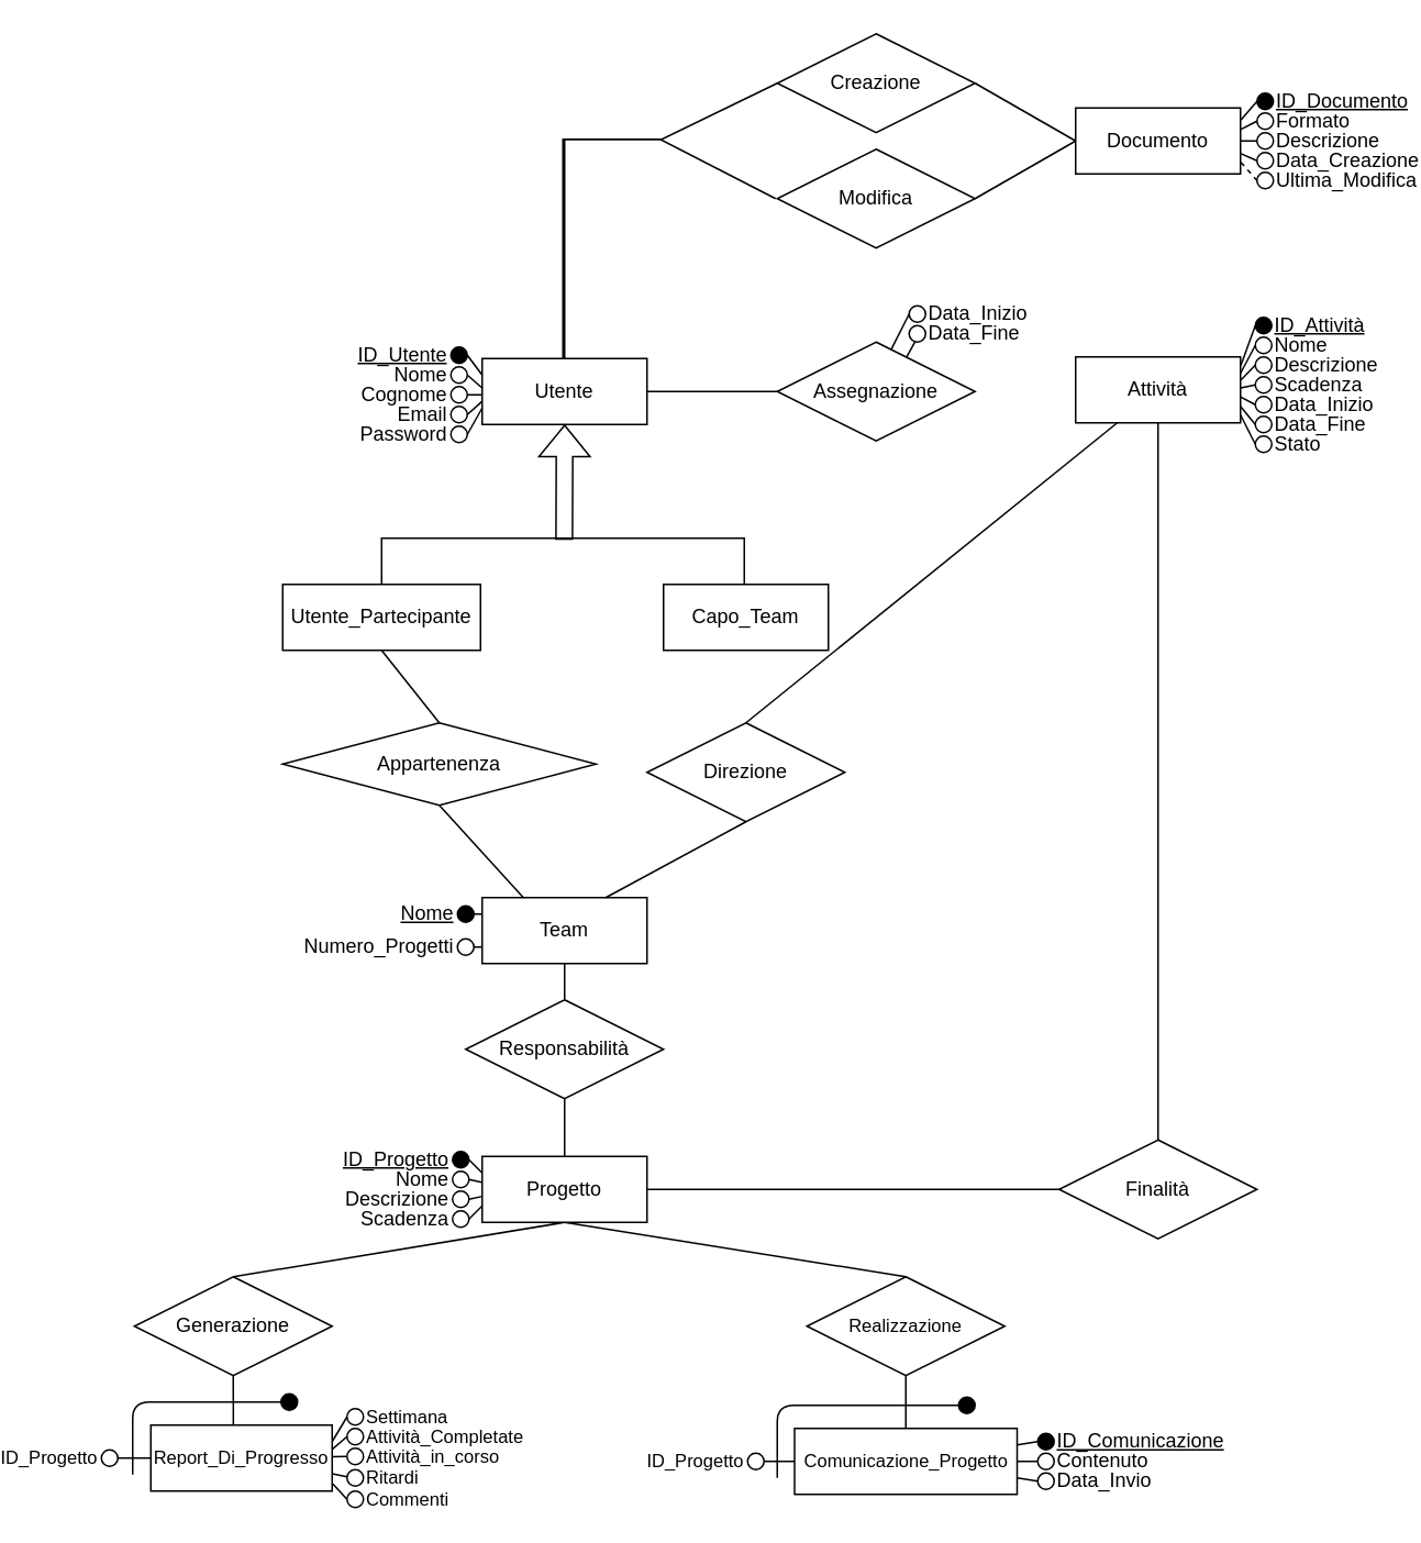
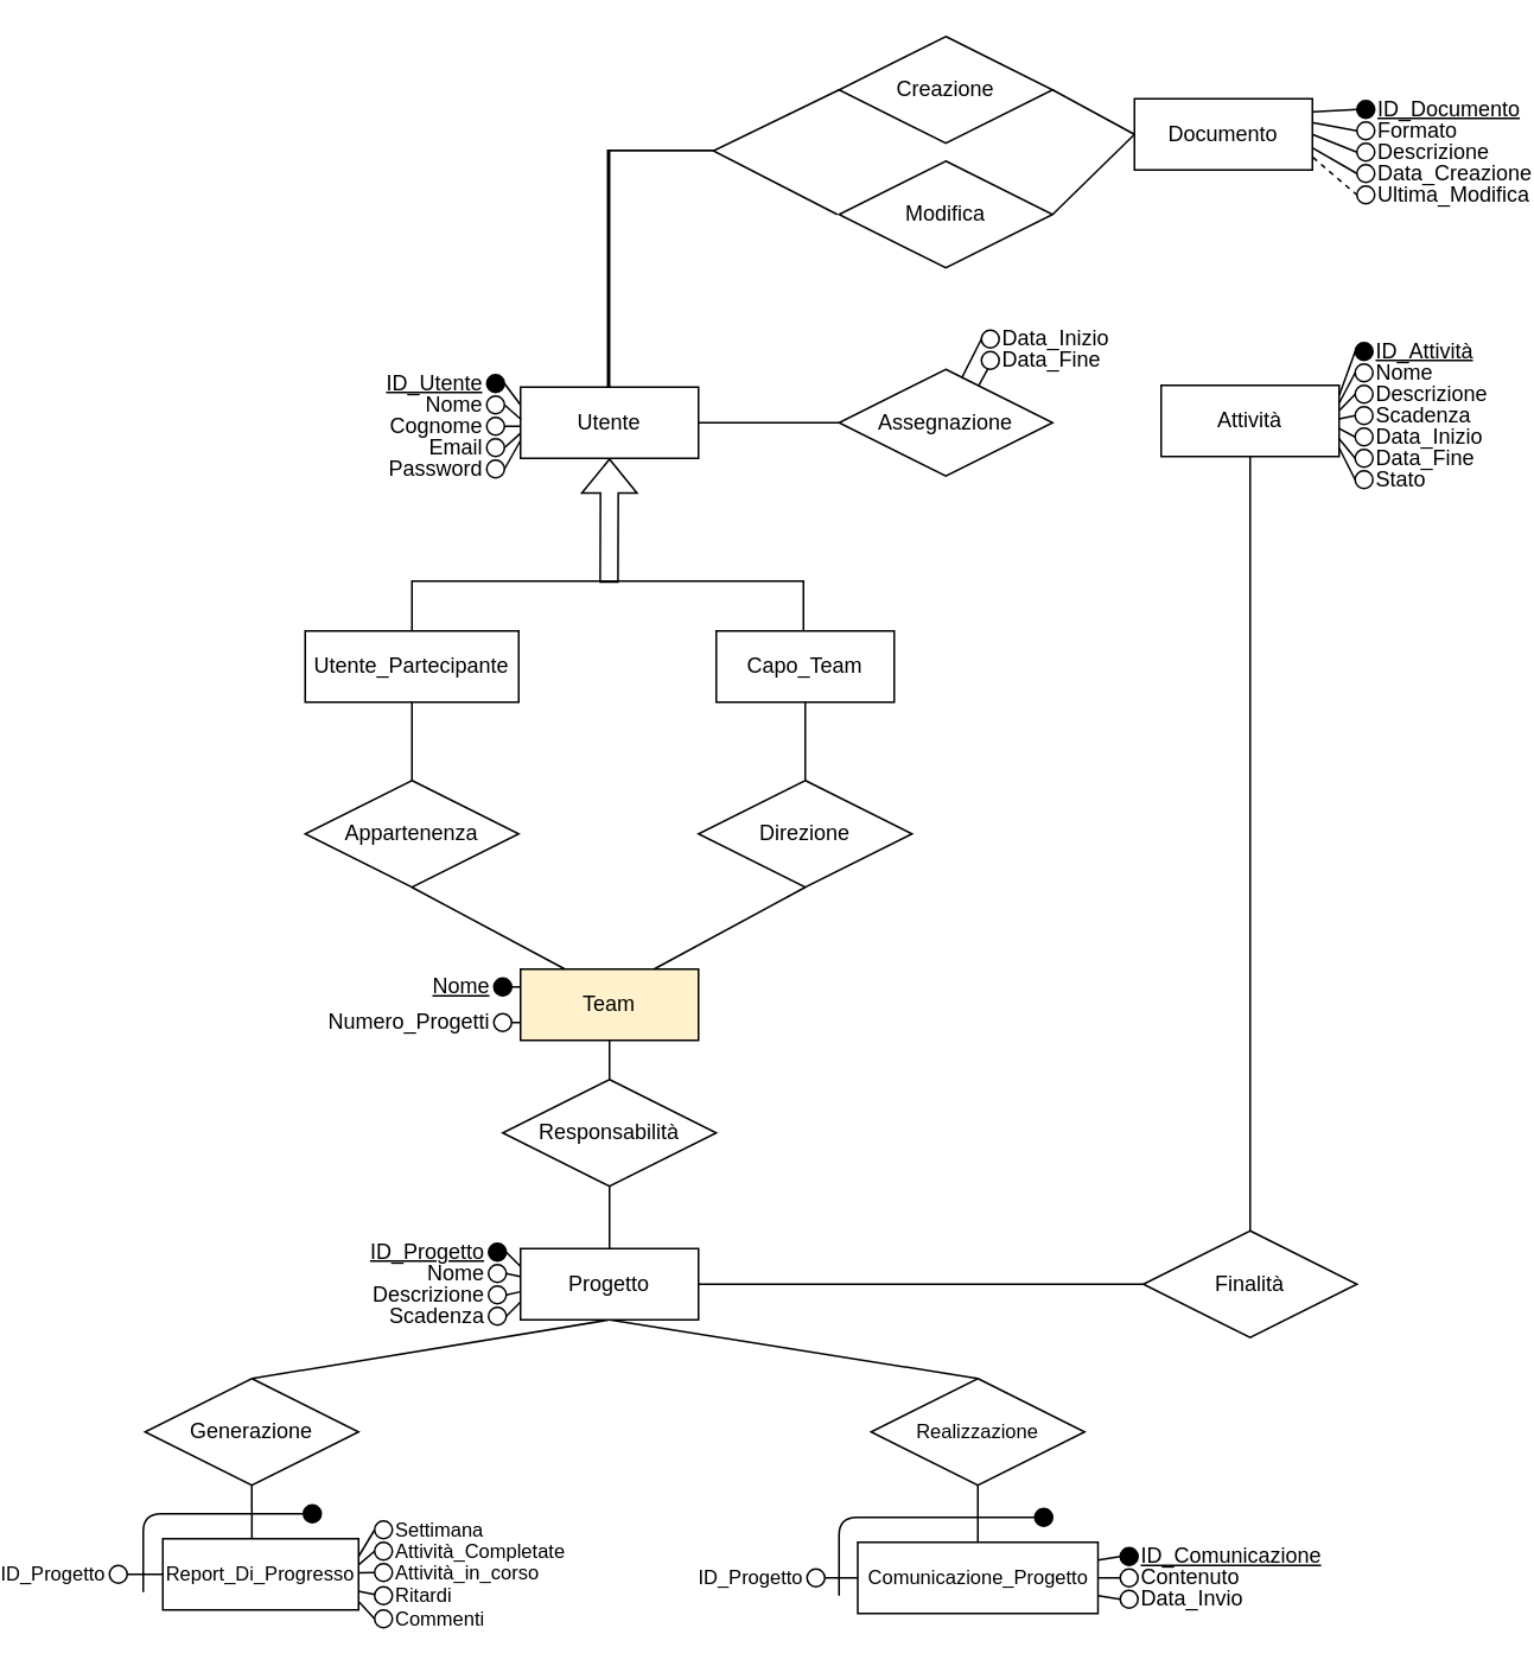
- <mxCell id="40" value="Documento" style="whiteSpace=wrap;html=1;align=center;" vertex="1" parent="1"><mxGeometry x="611" y="65" width="100" height="40" as="geometry" /></mxCell>
+ <mxCell id="40" value="Documento" style="whiteSpace=wrap;html=1;align=center;" vertex="1" parent="1"><mxGeometry x="596" y="55" width="100" height="40" as="geometry" /></mxCell>
- <mxCell id="52" value="" style="endArrow=none;html=1;rounded=0;exitX=0.5;exitY=0;exitDx=0;exitDy=0;" edge="1" parent="1" source="50" target="24"><mxGeometry width="50" height="50" relative="1" as="geometry"><mxPoint x="276" y="455" as="sourcePoint" /><mxPoint x="330" y="408" as="targetPoint" /></mxGeometry></mxCell>
+ <mxCell id="52" value="" style="endArrow=none;html=1;rounded=0;exitX=0.5;exitY=0;exitDx=0;exitDy=0;entryX=0.5;entryY=1;entryDx=0;entryDy=0;" edge="1" parent="1" source="50" target="78"><mxGeometry width="50" height="50" relative="1" as="geometry"><mxPoint x="276" y="455" as="sourcePoint" /><mxPoint x="330" y="408" as="targetPoint" /></mxGeometry></mxCell>
- <mxCell id="41" value="Appartenenza" style="shape=rhombus;perimeter=rhombusPerimeter;whiteSpace=wrap;html=1;align=center;" vertex="1" parent="1"><mxGeometry x="130" y="438" width="190" height="50" as="geometry" /></mxCell>
+ <mxCell id="41" value="Appartenenza" style="shape=rhombus;perimeter=rhombusPerimeter;whiteSpace=wrap;html=1;align=center;" vertex="1" parent="1"><mxGeometry x="130" y="438" width="120" height="60" as="geometry" /></mxCell>
- <mxCell id="35" value="Team" style="whiteSpace=wrap;html=1;align=center;" vertex="1" parent="1"><mxGeometry x="251" y="544" width="100" height="40" as="geometry" /></mxCell>
+ <mxCell id="35" value="Team" style="whiteSpace=wrap;html=1;align=center;fillColor=#fff2cc;" vertex="1" parent="1"><mxGeometry x="251" y="544" width="100" height="40" as="geometry" /></mxCell>
